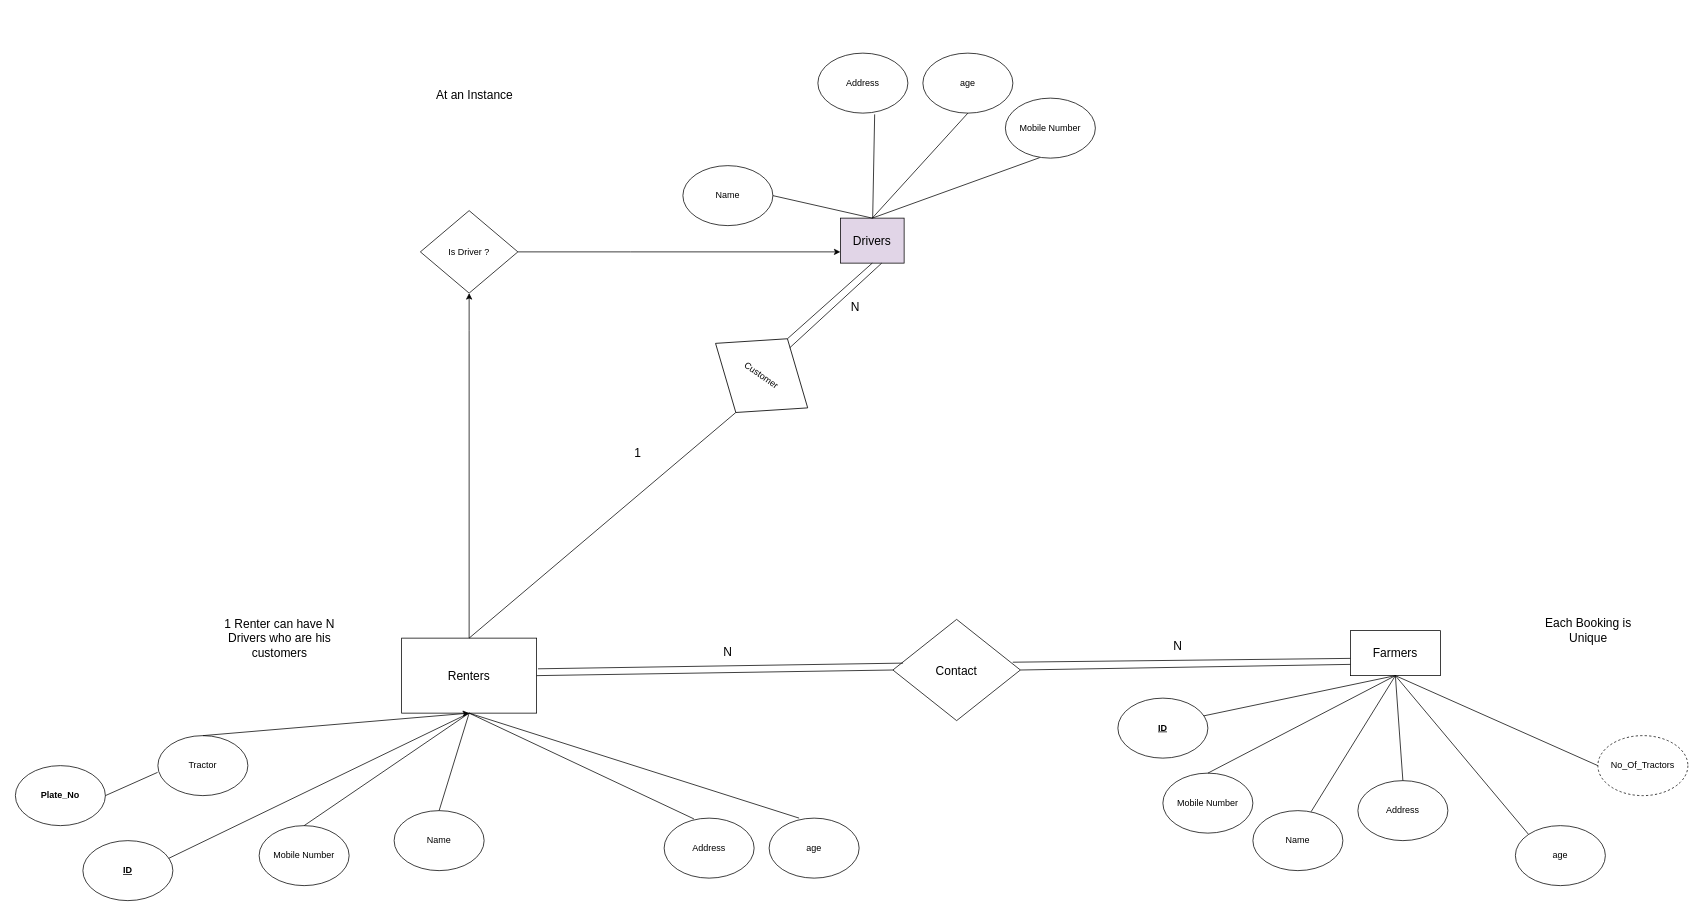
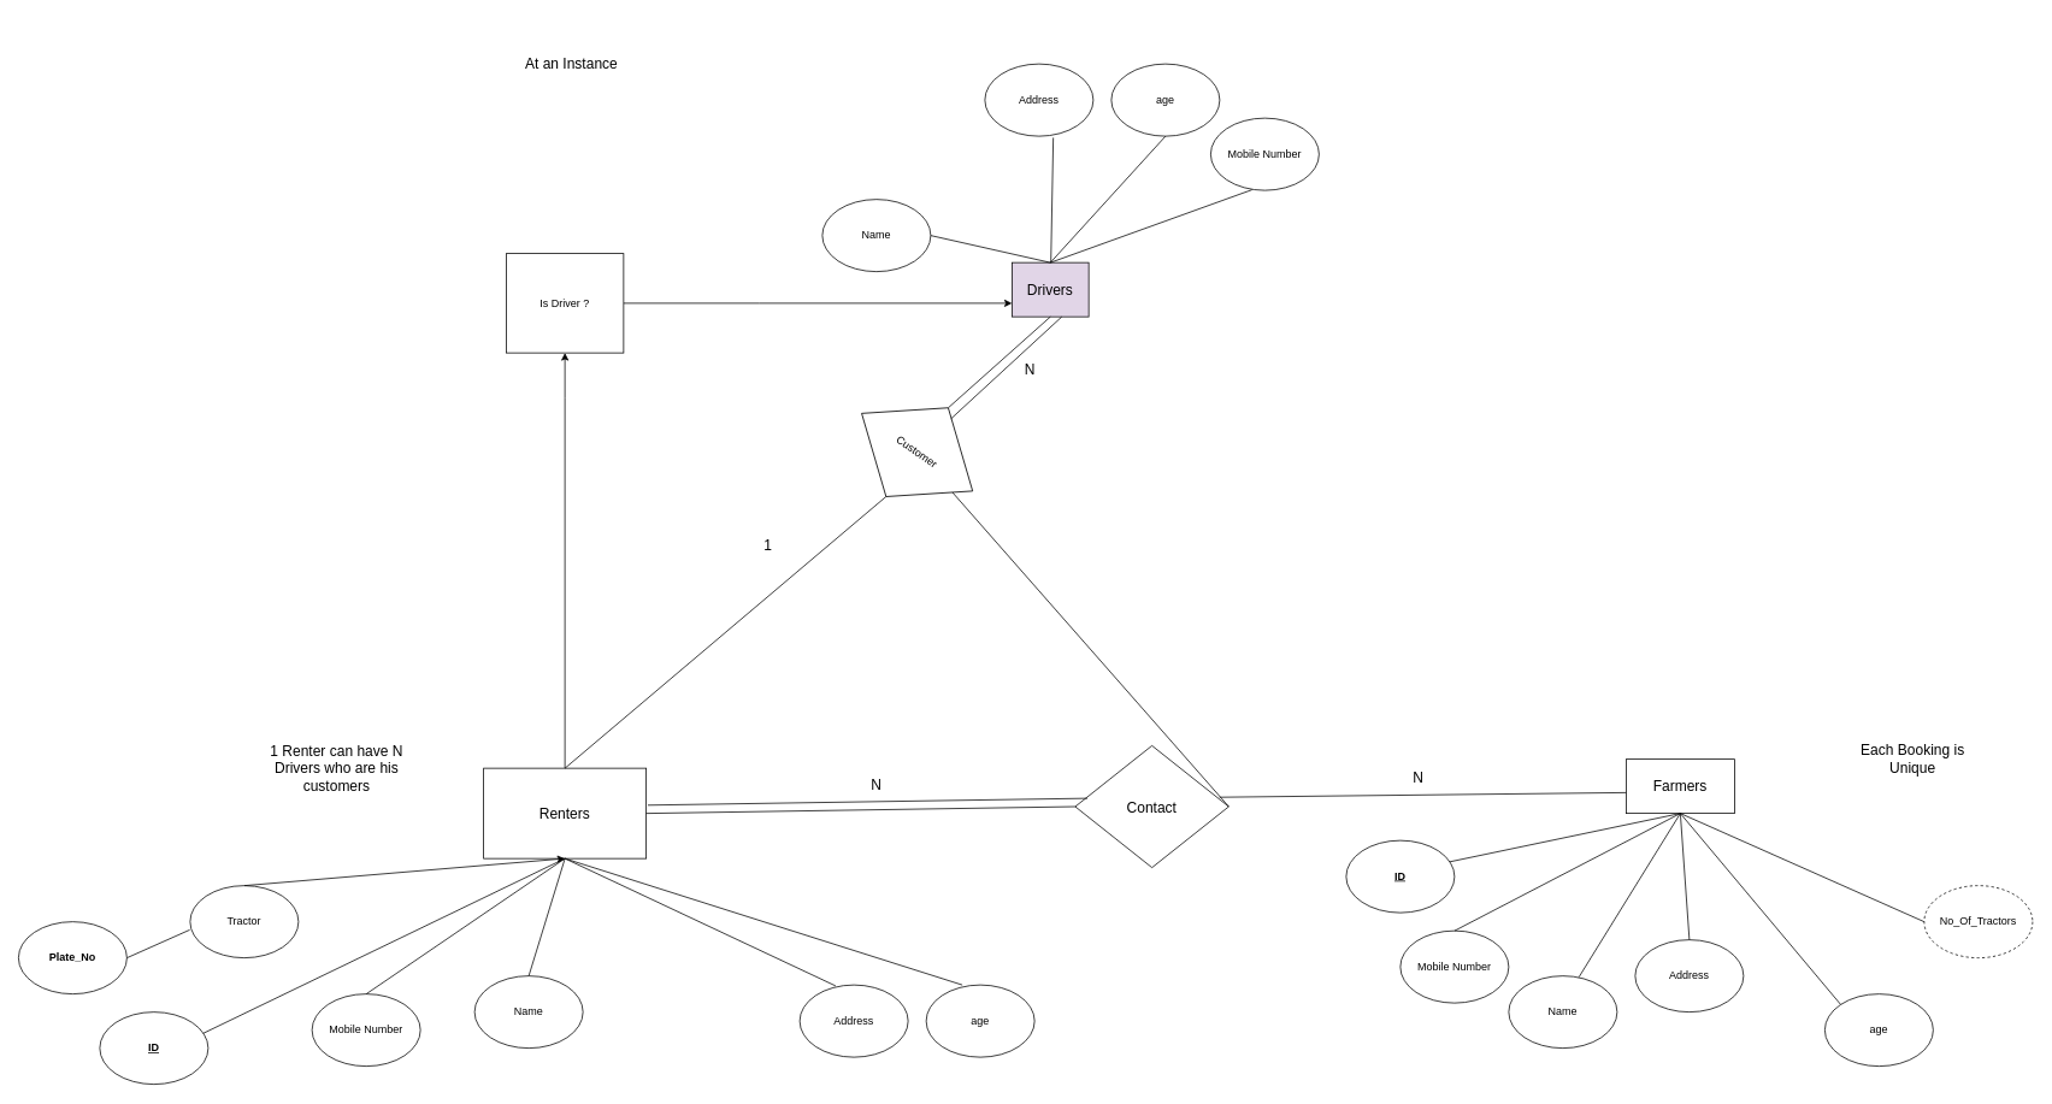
- <mxCell id="35" value="&lt;font size=&quot;3&quot;&gt;At an Instance&lt;br&gt;&lt;/font&gt;" style="text;html=1;strokeColor=none;fillColor=none;align=center;verticalAlign=middle;whiteSpace=wrap;rounded=0;" parent="1" vertex="1"><mxGeometry x="555" y="75" width="155" height="100" as="geometry" /></mxCell>
+ <mxCell id="35" value="&lt;font size=&quot;3&quot;&gt;At an Instance&lt;br&gt;&lt;/font&gt;" style="text;html=1;strokeColor=none;fillColor=none;align=center;verticalAlign=middle;whiteSpace=wrap;rounded=0;" parent="1" vertex="1"><mxGeometry x="555" y="20" width="155" height="100" as="geometry" /></mxCell>
- <mxCell id="7" value="Is Driver ?&lt;br&gt;" style="rhombus;whiteSpace=wrap;html=1;gradientColor=#ffffff;" parent="1" vertex="1"><mxGeometry x="560" y="280" width="130" height="110" as="geometry" /></mxCell>
+ <mxCell id="7" value="Is Driver ?&lt;br&gt;" style="whiteSpace=wrap;html=1;gradientColor=#ffffff;rounded=0;" parent="1" vertex="1"><mxGeometry x="560" y="280" width="130" height="110" as="geometry" /></mxCell>
- <mxCell id="44" value="" style="endArrow=none;html=1;exitX=1;exitY=0.5;exitDx=0;exitDy=0;entryX=0;entryY=0.75;entryDx=0;entryDy=0;" parent="1" source="8" target="2" edge="1"><mxGeometry width="50" height="50" relative="1" as="geometry"><mxPoint x="1250" y="860" as="sourcePoint" /><mxPoint x="1300" y="810" as="targetPoint" /></mxGeometry></mxCell>
+ <mxCell id="44" value="" style="endArrow=none;html=1;exitX=1;exitY=0.5;exitDx=0;exitDy=0;" parent="1" source="8" target="28" edge="1"><mxGeometry width="50" height="50" relative="1" as="geometry"><mxPoint x="1250" y="860" as="sourcePoint" /><mxPoint x="1300" y="810" as="targetPoint" /></mxGeometry></mxCell>
